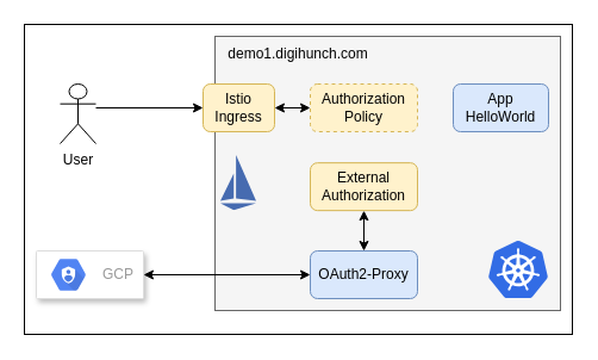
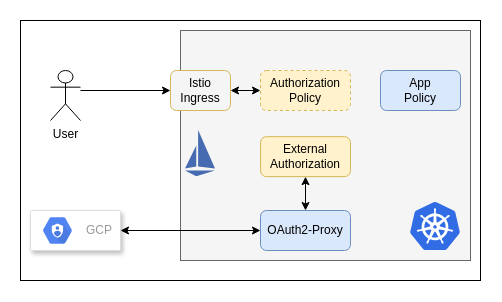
- <mxCell id="18" value="demo1.digihunch.com" style="text;html=1;strokeColor=none;fillColor=none;align=center;verticalAlign=middle;whiteSpace=wrap;rounded=0;" parent="1" vertex="1"><mxGeometry x="180" y="30" width="140" height="30" as="geometry" /></mxCell>
- <mxCell id="6" value="Istio&lt;br&gt;Ingress" style="rounded=1;whiteSpace=wrap;html=1;fillColor=#fff2cc;strokeColor=#d6b656;" parent="1" vertex="1"><mxGeometry x="170" y="70" width="60" height="40" as="geometry" /></mxCell>
+ <mxCell id="6" value="Istio&lt;br&gt;Ingress" style="rounded=1;whiteSpace=wrap;html=1;fillColor=#f5f5f5;strokeColor=#d6b656;" parent="1" vertex="1"><mxGeometry x="170" y="70" width="60" height="40" as="geometry" /></mxCell>
- <mxCell id="9" value="App&lt;br&gt;HelloWorld" style="rounded=1;whiteSpace=wrap;html=1;fillColor=#dae8fc;strokeColor=#6c8ebf;" parent="1" vertex="1"><mxGeometry x="380" y="70" width="80" height="40" as="geometry" /></mxCell>
+ <mxCell id="9" value="App&lt;br&gt;Policy" style="rounded=1;whiteSpace=wrap;html=1;fillColor=#dae8fc;strokeColor=#6c8ebf;" parent="1" vertex="1"><mxGeometry x="380" y="70" width="80" height="40" as="geometry" /></mxCell>
